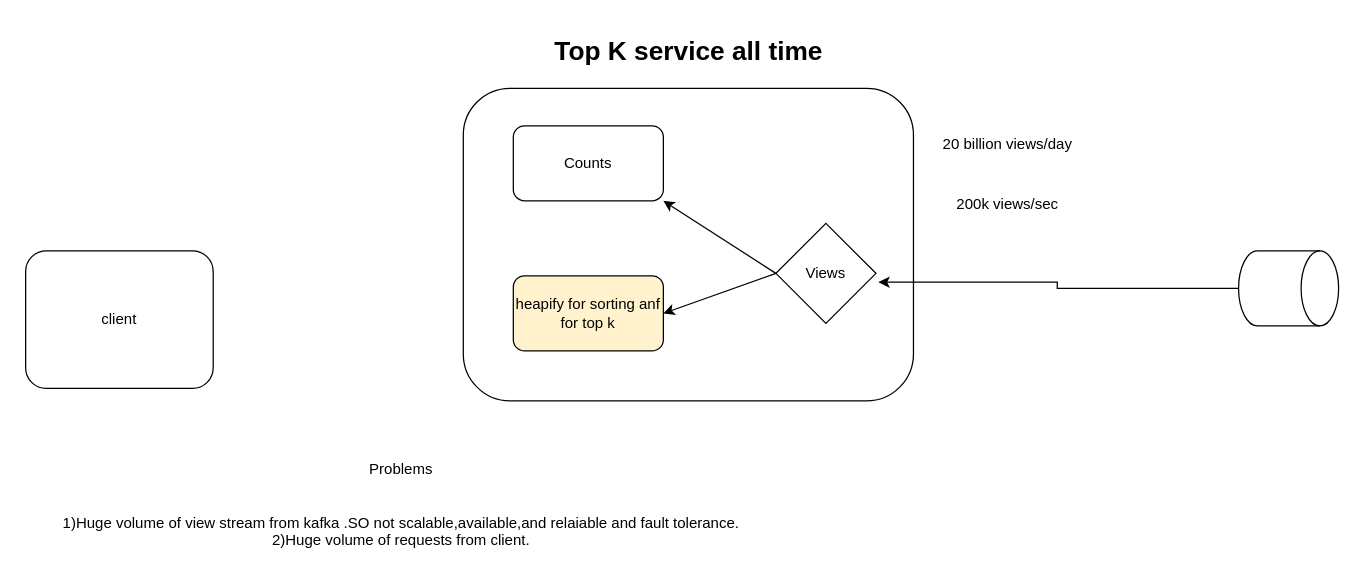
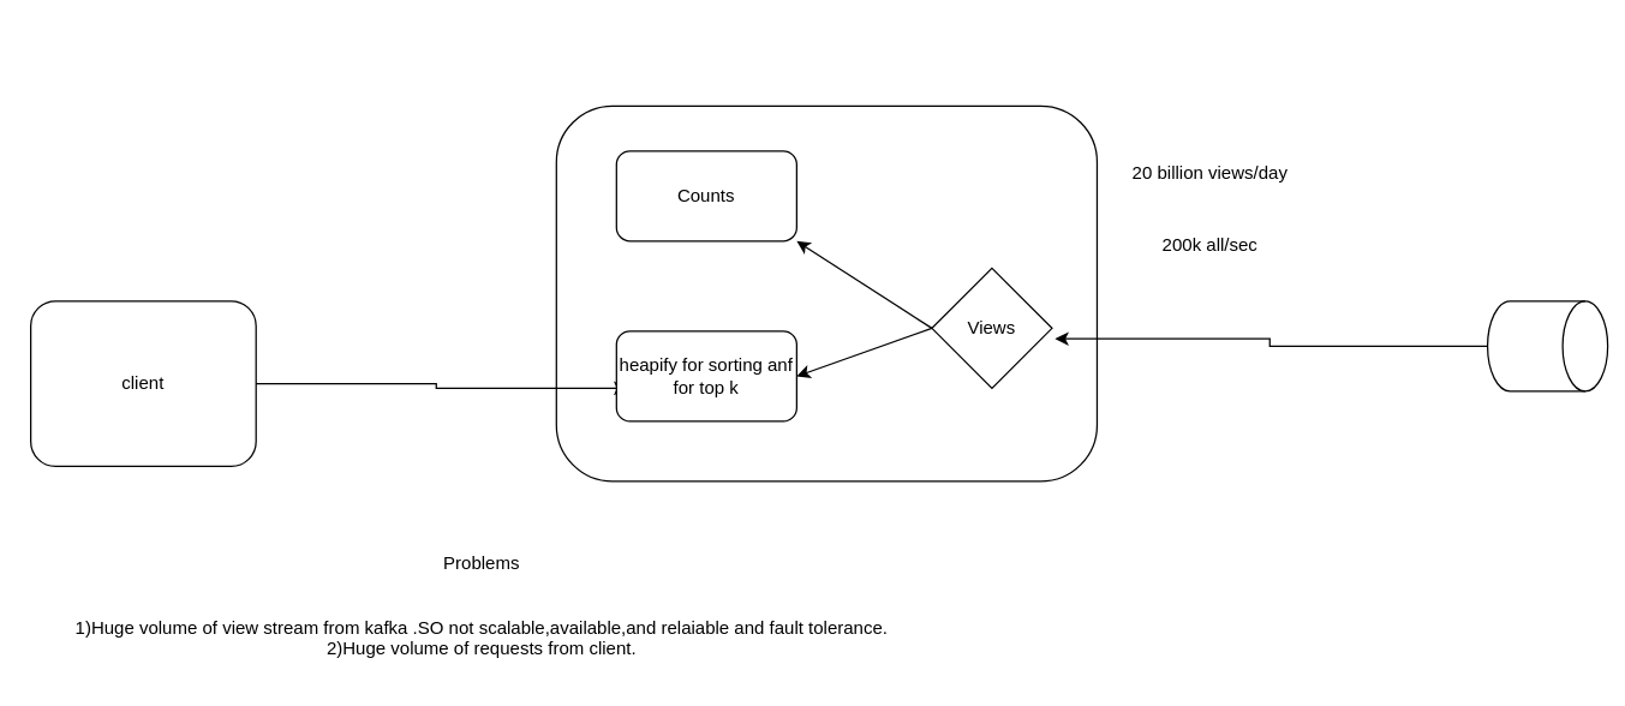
- <mxCell id="6" value="&lt;b&gt;&lt;font style=&quot;font-size: 21px;&quot;&gt;Top K service all time&lt;/font&gt;&lt;/b&gt;" style="text;html=1;align=center;verticalAlign=middle;resizable=0;points=[];autosize=1;strokeColor=none;fillColor=none;" vertex="1" parent="1"><mxGeometry x="430" y="20" width="240" height="40" as="geometry" /></mxCell>
- <mxCell id="15" value="200k views/sec" style="text;html=1;align=center;verticalAlign=middle;resizable=0;points=[];autosize=1;strokeColor=none;fillColor=none;" vertex="1" parent="1"><mxGeometry x="755" y="148" width="100" height="30" as="geometry" /></mxCell>
+ <mxCell id="15" value="200k all/sec" style="text;html=1;align=center;verticalAlign=middle;resizable=0;points=[];autosize=1;strokeColor=none;fillColor=none;" vertex="1" parent="1"><mxGeometry x="755" y="148" width="100" height="30" as="geometry" /></mxCell>
- <mxCell id="8" value="heapify for sorting anf for top k" style="rounded=1;whiteSpace=wrap;html=1;fillColor=#fff2cc;" vertex="1" parent="1"><mxGeometry x="410" y="220" width="120" height="60" as="geometry" /></mxCell>
+ <mxCell id="8" value="heapify for sorting anf for top k" style="rounded=1;whiteSpace=wrap;html=1;" vertex="1" parent="1"><mxGeometry x="410" y="220" width="120" height="60" as="geometry" /></mxCell>
+ <mxCell id="4" style="edgeStyle=orthogonalEdgeStyle;rounded=0;orthogonalLoop=1;jettySize=auto;html=1;entryX=0.061;entryY=0.633;entryDx=0;entryDy=0;entryPerimeter=0;" edge="1" parent="1" source="3" target="8"><mxGeometry relative="1" as="geometry" /></mxCell>
